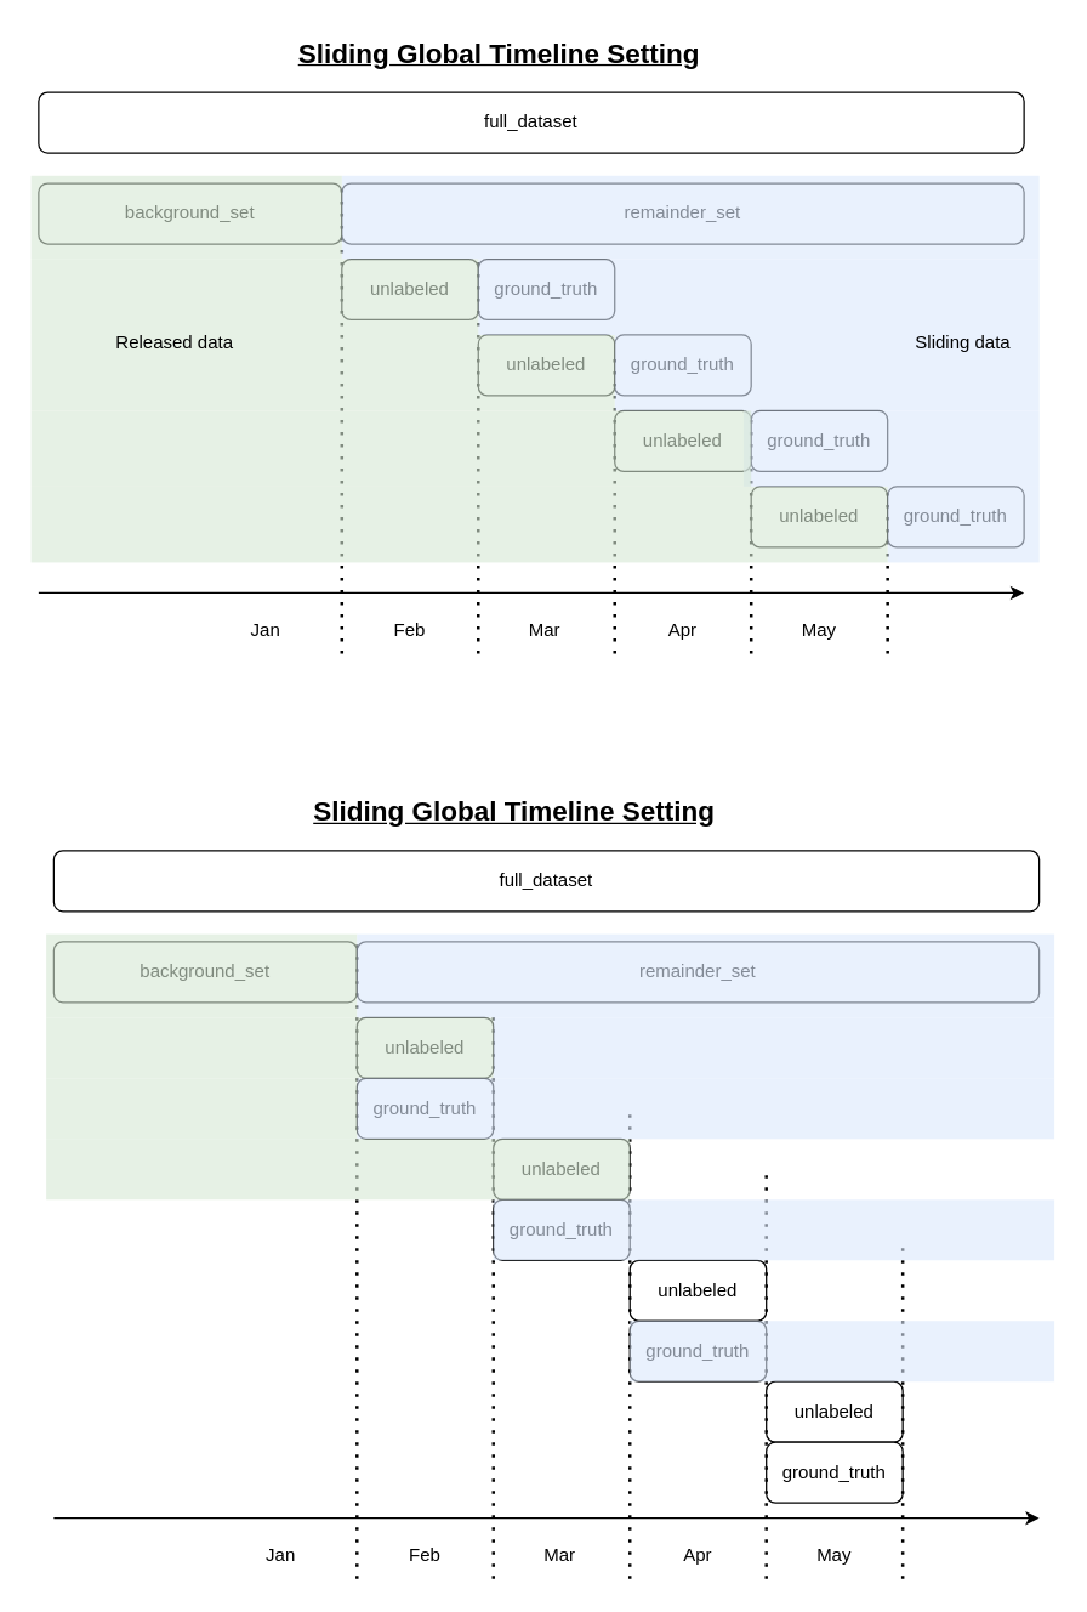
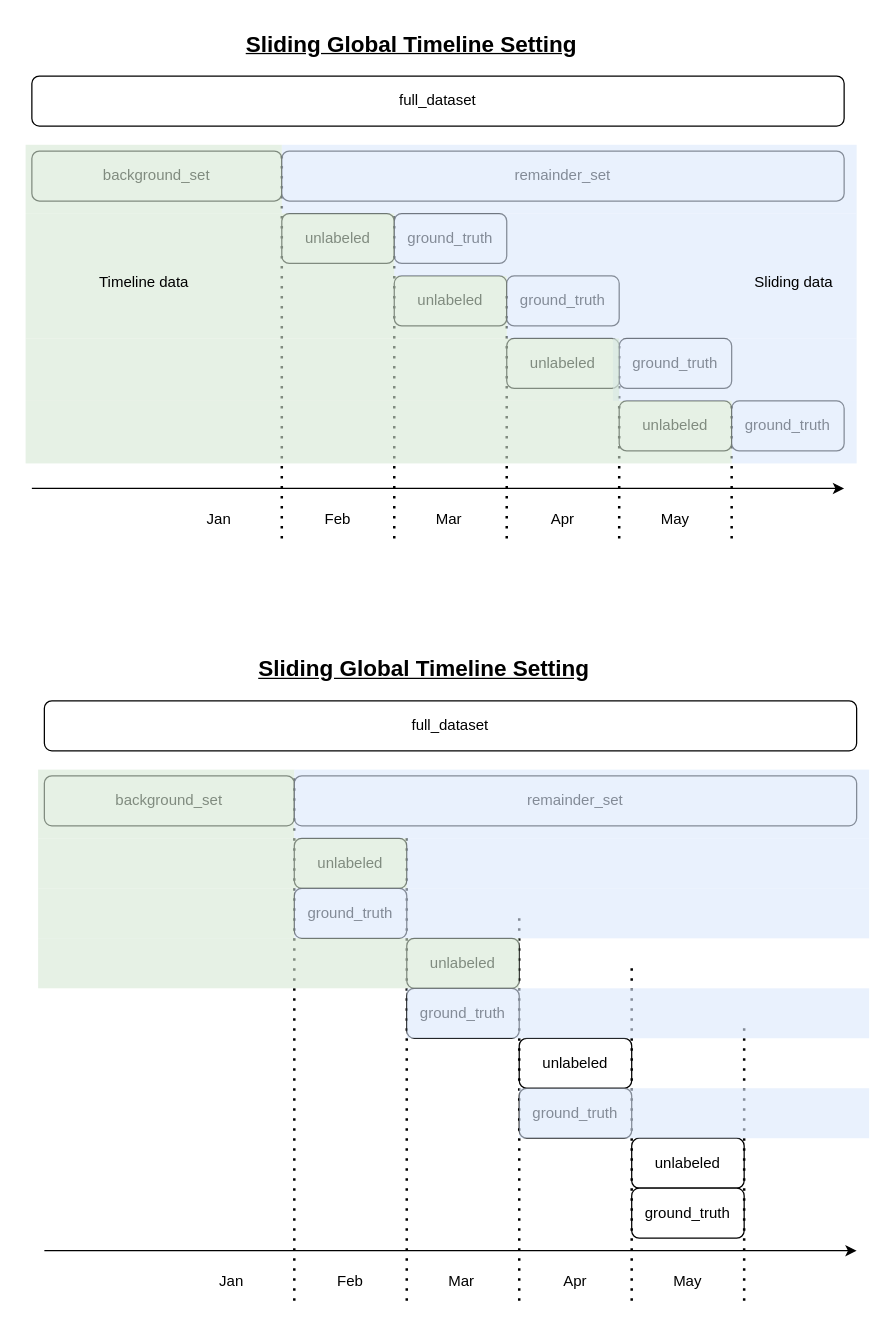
- <mxCell id="35" value="Released data" style="text;html=1;align=center;verticalAlign=middle;whiteSpace=wrap;rounded=0;" vertex="1" parent="1"><mxGeometry x="65" y="210" width="100" height="30" as="geometry" /></mxCell>
+ <mxCell id="35" value="Timeline data" style="text;html=1;align=center;verticalAlign=middle;whiteSpace=wrap;rounded=0;" vertex="1" parent="1"><mxGeometry x="65" y="210" width="100" height="30" as="geometry" /></mxCell>
